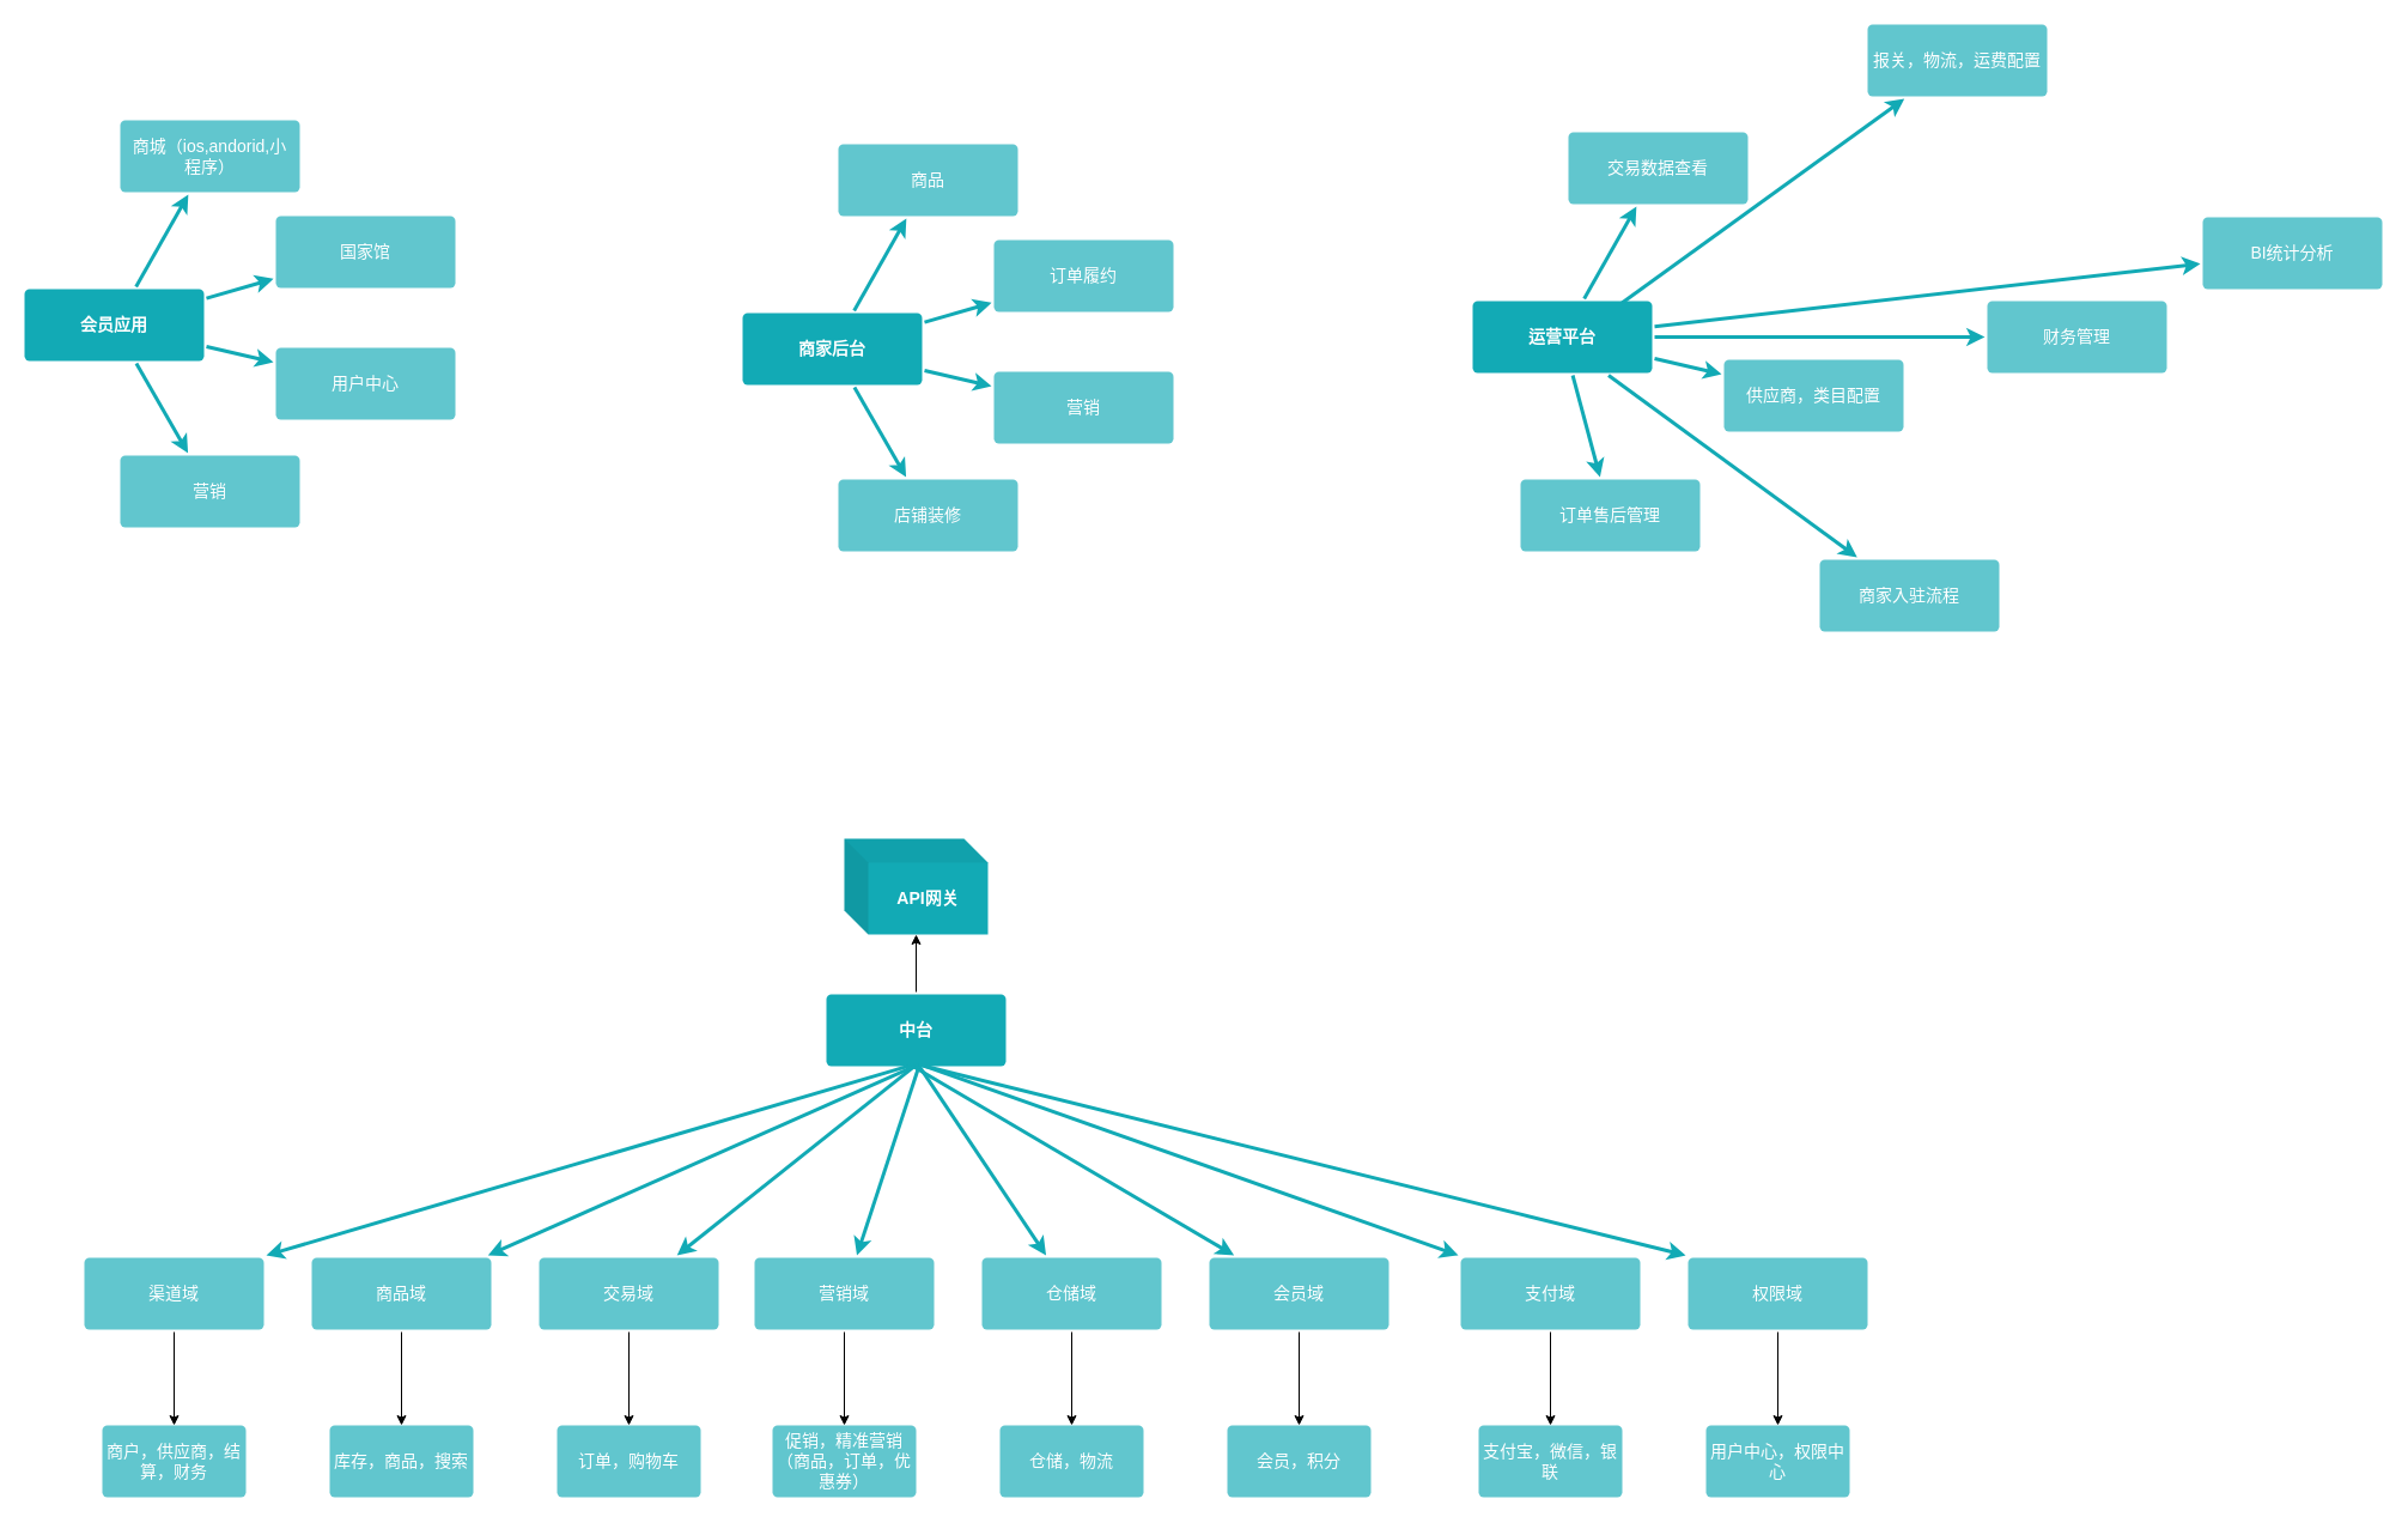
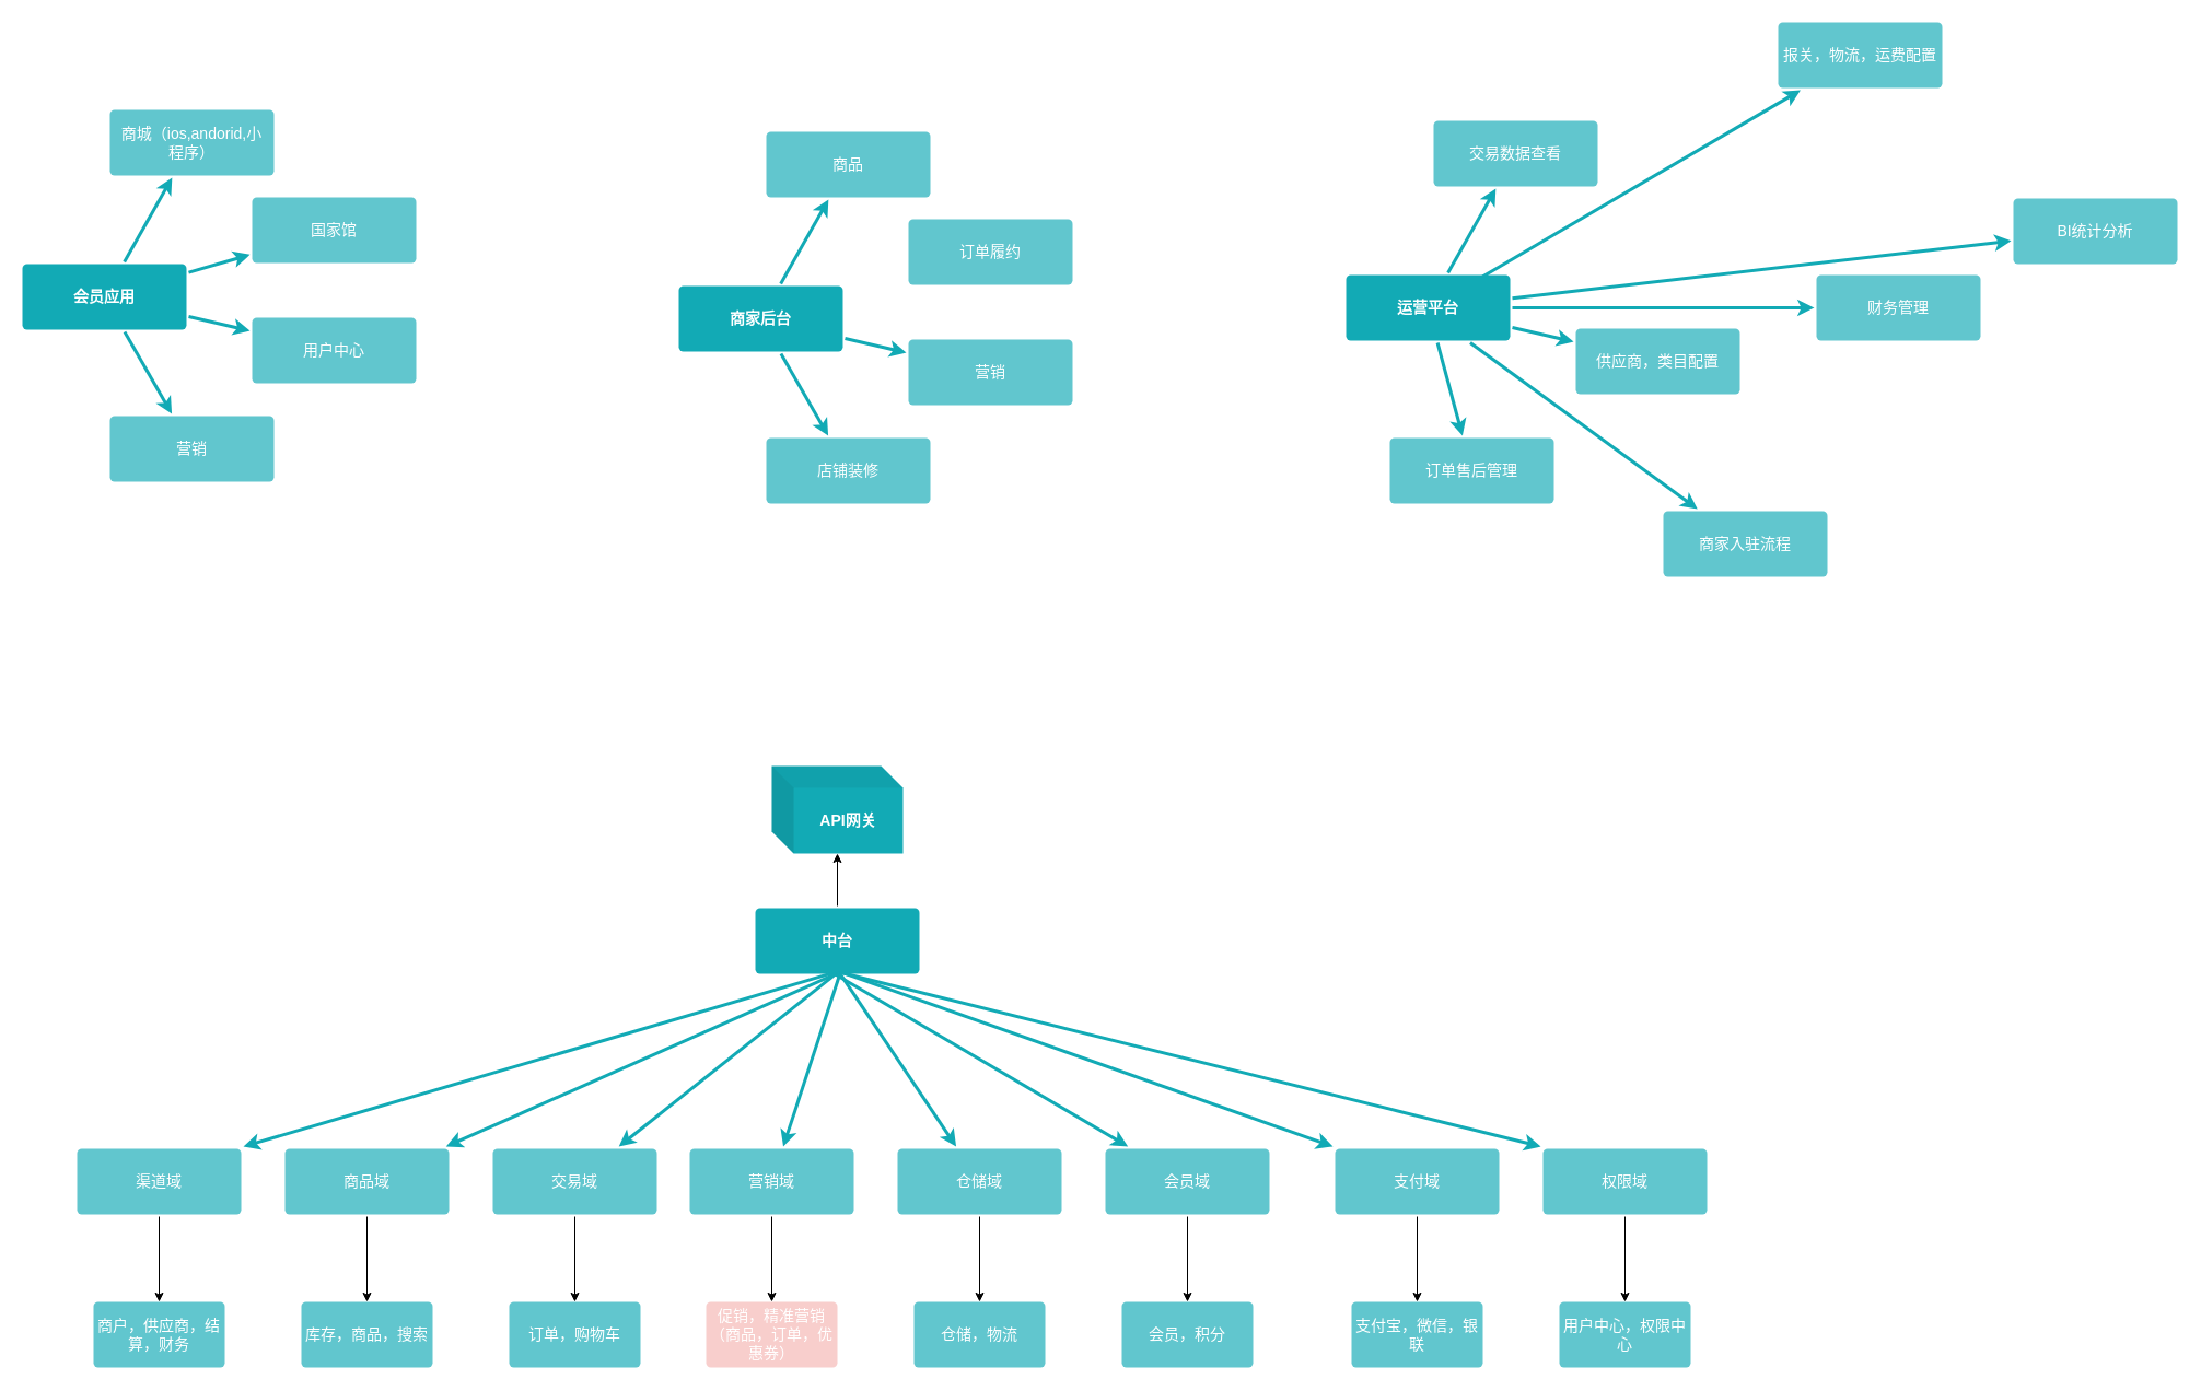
- <mxCell id="66" value="报关，物流，运费配置" style="rounded=1;whiteSpace=wrap;html=1;shadow=0;labelBackgroundColor=none;strokeColor=none;strokeWidth=3;fillColor=#61c6ce;fontFamily=Helvetica;fontSize=14;fontColor=#FFFFFF;align=center;spacing=5;fontStyle=0;arcSize=7;perimeterSpacing=2;" parent="1" vertex="1"><mxGeometry x="1560" y="20" width="150" height="60" as="geometry" /></mxCell>
+ <mxCell id="66" value="报关，物流，运费配置" style="rounded=1;whiteSpace=wrap;html=1;shadow=0;labelBackgroundColor=none;strokeColor=none;strokeWidth=3;fillColor=#61c6ce;fontFamily=Helvetica;fontSize=14;fontColor=#FFFFFF;align=center;spacing=5;fontStyle=0;arcSize=7;perimeterSpacing=2;" parent="1" vertex="1"><mxGeometry x="1625" y="20" width="150" height="60" as="geometry" /></mxCell>
- <mxCell id="18" value="" style="edgeStyle=none;rounded=1;jumpStyle=none;html=1;shadow=0;labelBackgroundColor=none;startArrow=none;startFill=0;jettySize=auto;orthogonalLoop=1;strokeColor=#12AAB5;strokeWidth=3;fontFamily=Helvetica;fontSize=14;fontColor=#FFFFFF;spacing=5;fontStyle=1;fillColor=#b0e3e6;" parent="1" source="12" target="17" edge="1"><mxGeometry relative="1" as="geometry" /></mxCell>
- <mxCell id="57" value="促销，精准营销&lt;br&gt;（商品，订单，优惠券）" style="whiteSpace=wrap;html=1;rounded=1;shadow=0;fontSize=14;fontColor=#FFFFFF;fontStyle=0;strokeColor=none;strokeWidth=3;fillColor=#61c6ce;spacing=5;arcSize=7;" parent="1" vertex="1"><mxGeometry x="645" y="1190" width="120" height="60" as="geometry" /></mxCell>
+ <mxCell id="57" value="促销，精准营销&lt;br&gt;（商品，订单，优惠券）" style="whiteSpace=wrap;html=1;rounded=1;shadow=0;fontSize=14;fontColor=#FFFFFF;fontStyle=0;strokeColor=none;strokeWidth=3;fillColor=#f8cecc;spacing=5;arcSize=7;" parent="1" vertex="1"><mxGeometry x="645" y="1190" width="120" height="60" as="geometry" /></mxCell>
